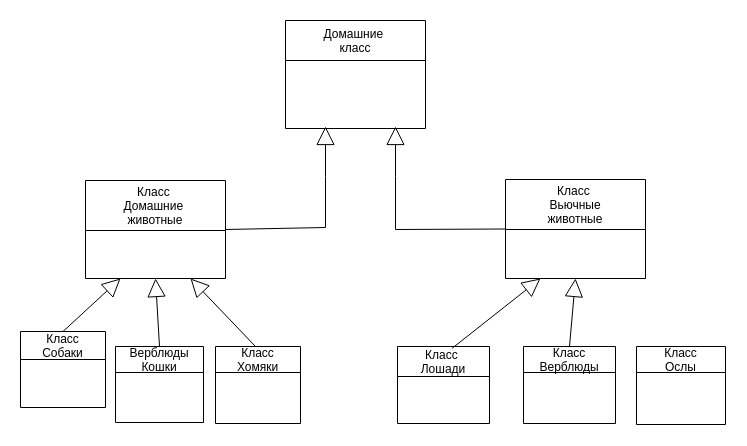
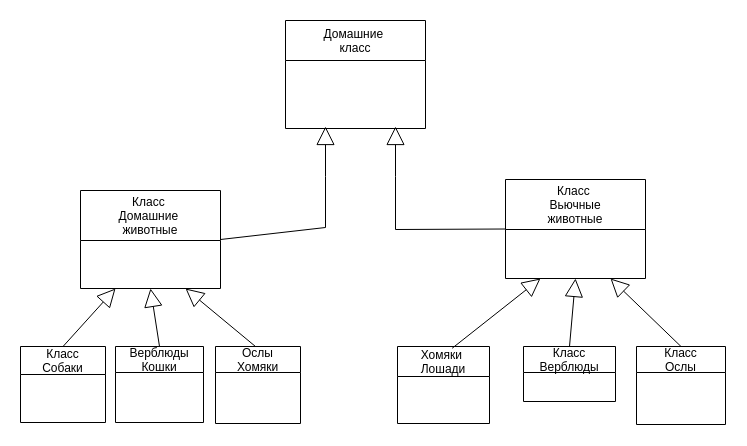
- <mxCell id="3" value="Класс &#10;Домашние &#10;животные" style="swimlane;fontStyle=0;childLayout=stackLayout;horizontal=1;startSize=50;fillColor=none;horizontalStack=0;resizeParent=1;resizeParentMax=0;resizeLast=0;collapsible=1;marginBottom=0;" parent="1" vertex="1"><mxGeometry x="85" y="180" width="140" height="98" as="geometry" /></mxCell>
+ <mxCell id="3" value="Класс &#10;Домашние &#10;животные" style="swimlane;fontStyle=0;childLayout=stackLayout;horizontal=1;startSize=50;fillColor=none;horizontalStack=0;resizeParent=1;resizeParentMax=0;resizeLast=0;collapsible=1;marginBottom=0;" parent="1" vertex="1"><mxGeometry x="80" y="190" width="140" height="98" as="geometry" /></mxCell>
+ <mxCell id="17" value="" style="endArrow=block;endSize=16;endFill=0;html=1;rounded=0;exitX=0.5;exitY=0;exitDx=0;exitDy=0;entryX=0.75;entryY=1;entryDx=0;entryDy=0;" parent="1" source="12" target="4" edge="1"><mxGeometry width="160" relative="1" as="geometry"><mxPoint x="325" y="376" as="sourcePoint" /><mxPoint x="485" y="376" as="targetPoint" /></mxGeometry></mxCell>
- <mxCell id="9" value="Класс&#10;Хомяки" style="swimlane;fontStyle=0;childLayout=stackLayout;horizontal=1;startSize=26;fillColor=none;horizontalStack=0;resizeParent=1;resizeParentMax=0;resizeLast=0;collapsible=1;marginBottom=0;" parent="1" vertex="1"><mxGeometry x="215" y="346" width="85" height="77" as="geometry" /></mxCell>
+ <mxCell id="9" value="Ослы&#10;Хомяки" style="swimlane;fontStyle=0;childLayout=stackLayout;horizontal=1;startSize=26;fillColor=none;horizontalStack=0;resizeParent=1;resizeParentMax=0;resizeLast=0;collapsible=1;marginBottom=0;" parent="1" vertex="1"><mxGeometry x="215" y="346" width="85" height="77" as="geometry" /></mxCell>
- <mxCell id="13" value="Класс &#10;Лошади" style="swimlane;fontStyle=0;childLayout=stackLayout;horizontal=1;startSize=30;fillColor=none;horizontalStack=0;resizeParent=1;resizeParentMax=0;resizeLast=0;collapsible=1;marginBottom=0;" parent="1" vertex="1"><mxGeometry x="397" y="346" width="92" height="77" as="geometry" /></mxCell>
+ <mxCell id="13" value="Хомяки &#10;Лошади" style="swimlane;fontStyle=0;childLayout=stackLayout;horizontal=1;startSize=30;fillColor=none;horizontalStack=0;resizeParent=1;resizeParentMax=0;resizeLast=0;collapsible=1;marginBottom=0;" parent="1" vertex="1"><mxGeometry x="397" y="346" width="92" height="77" as="geometry" /></mxCell>
- <mxCell id="7" value="Класс&#10;Собаки" style="swimlane;fontStyle=0;childLayout=stackLayout;horizontal=1;startSize=28;fillColor=none;horizontalStack=0;resizeParent=1;resizeParentMax=0;resizeLast=0;collapsible=1;marginBottom=0;" parent="1" vertex="1"><mxGeometry x="20" y="331" width="85" height="76" as="geometry" /></mxCell>
+ <mxCell id="7" value="Класс&#10;Собаки" style="swimlane;fontStyle=0;childLayout=stackLayout;horizontal=1;startSize=28;fillColor=none;horizontalStack=0;resizeParent=1;resizeParentMax=0;resizeLast=0;collapsible=1;marginBottom=0;" parent="1" vertex="1"><mxGeometry x="20" y="346" width="85" height="76" as="geometry" /></mxCell>
- <mxCell id="11" value="Класс&#10;Верблюды" style="swimlane;fontStyle=0;childLayout=stackLayout;horizontal=1;startSize=26;fillColor=none;horizontalStack=0;resizeParent=1;resizeParentMax=0;resizeLast=0;collapsible=1;marginBottom=0;" parent="1" vertex="1"><mxGeometry x="523" y="346" width="92" height="77" as="geometry" /></mxCell>
+ <mxCell id="11" value="Класс&#10;Верблюды" style="swimlane;fontStyle=0;childLayout=stackLayout;horizontal=1;startSize=26;fillColor=none;horizontalStack=0;resizeParent=1;resizeParentMax=0;resizeLast=0;collapsible=1;marginBottom=0;" parent="1" vertex="1"><mxGeometry x="523" y="346" width="92" height="55" as="geometry" /></mxCell>
